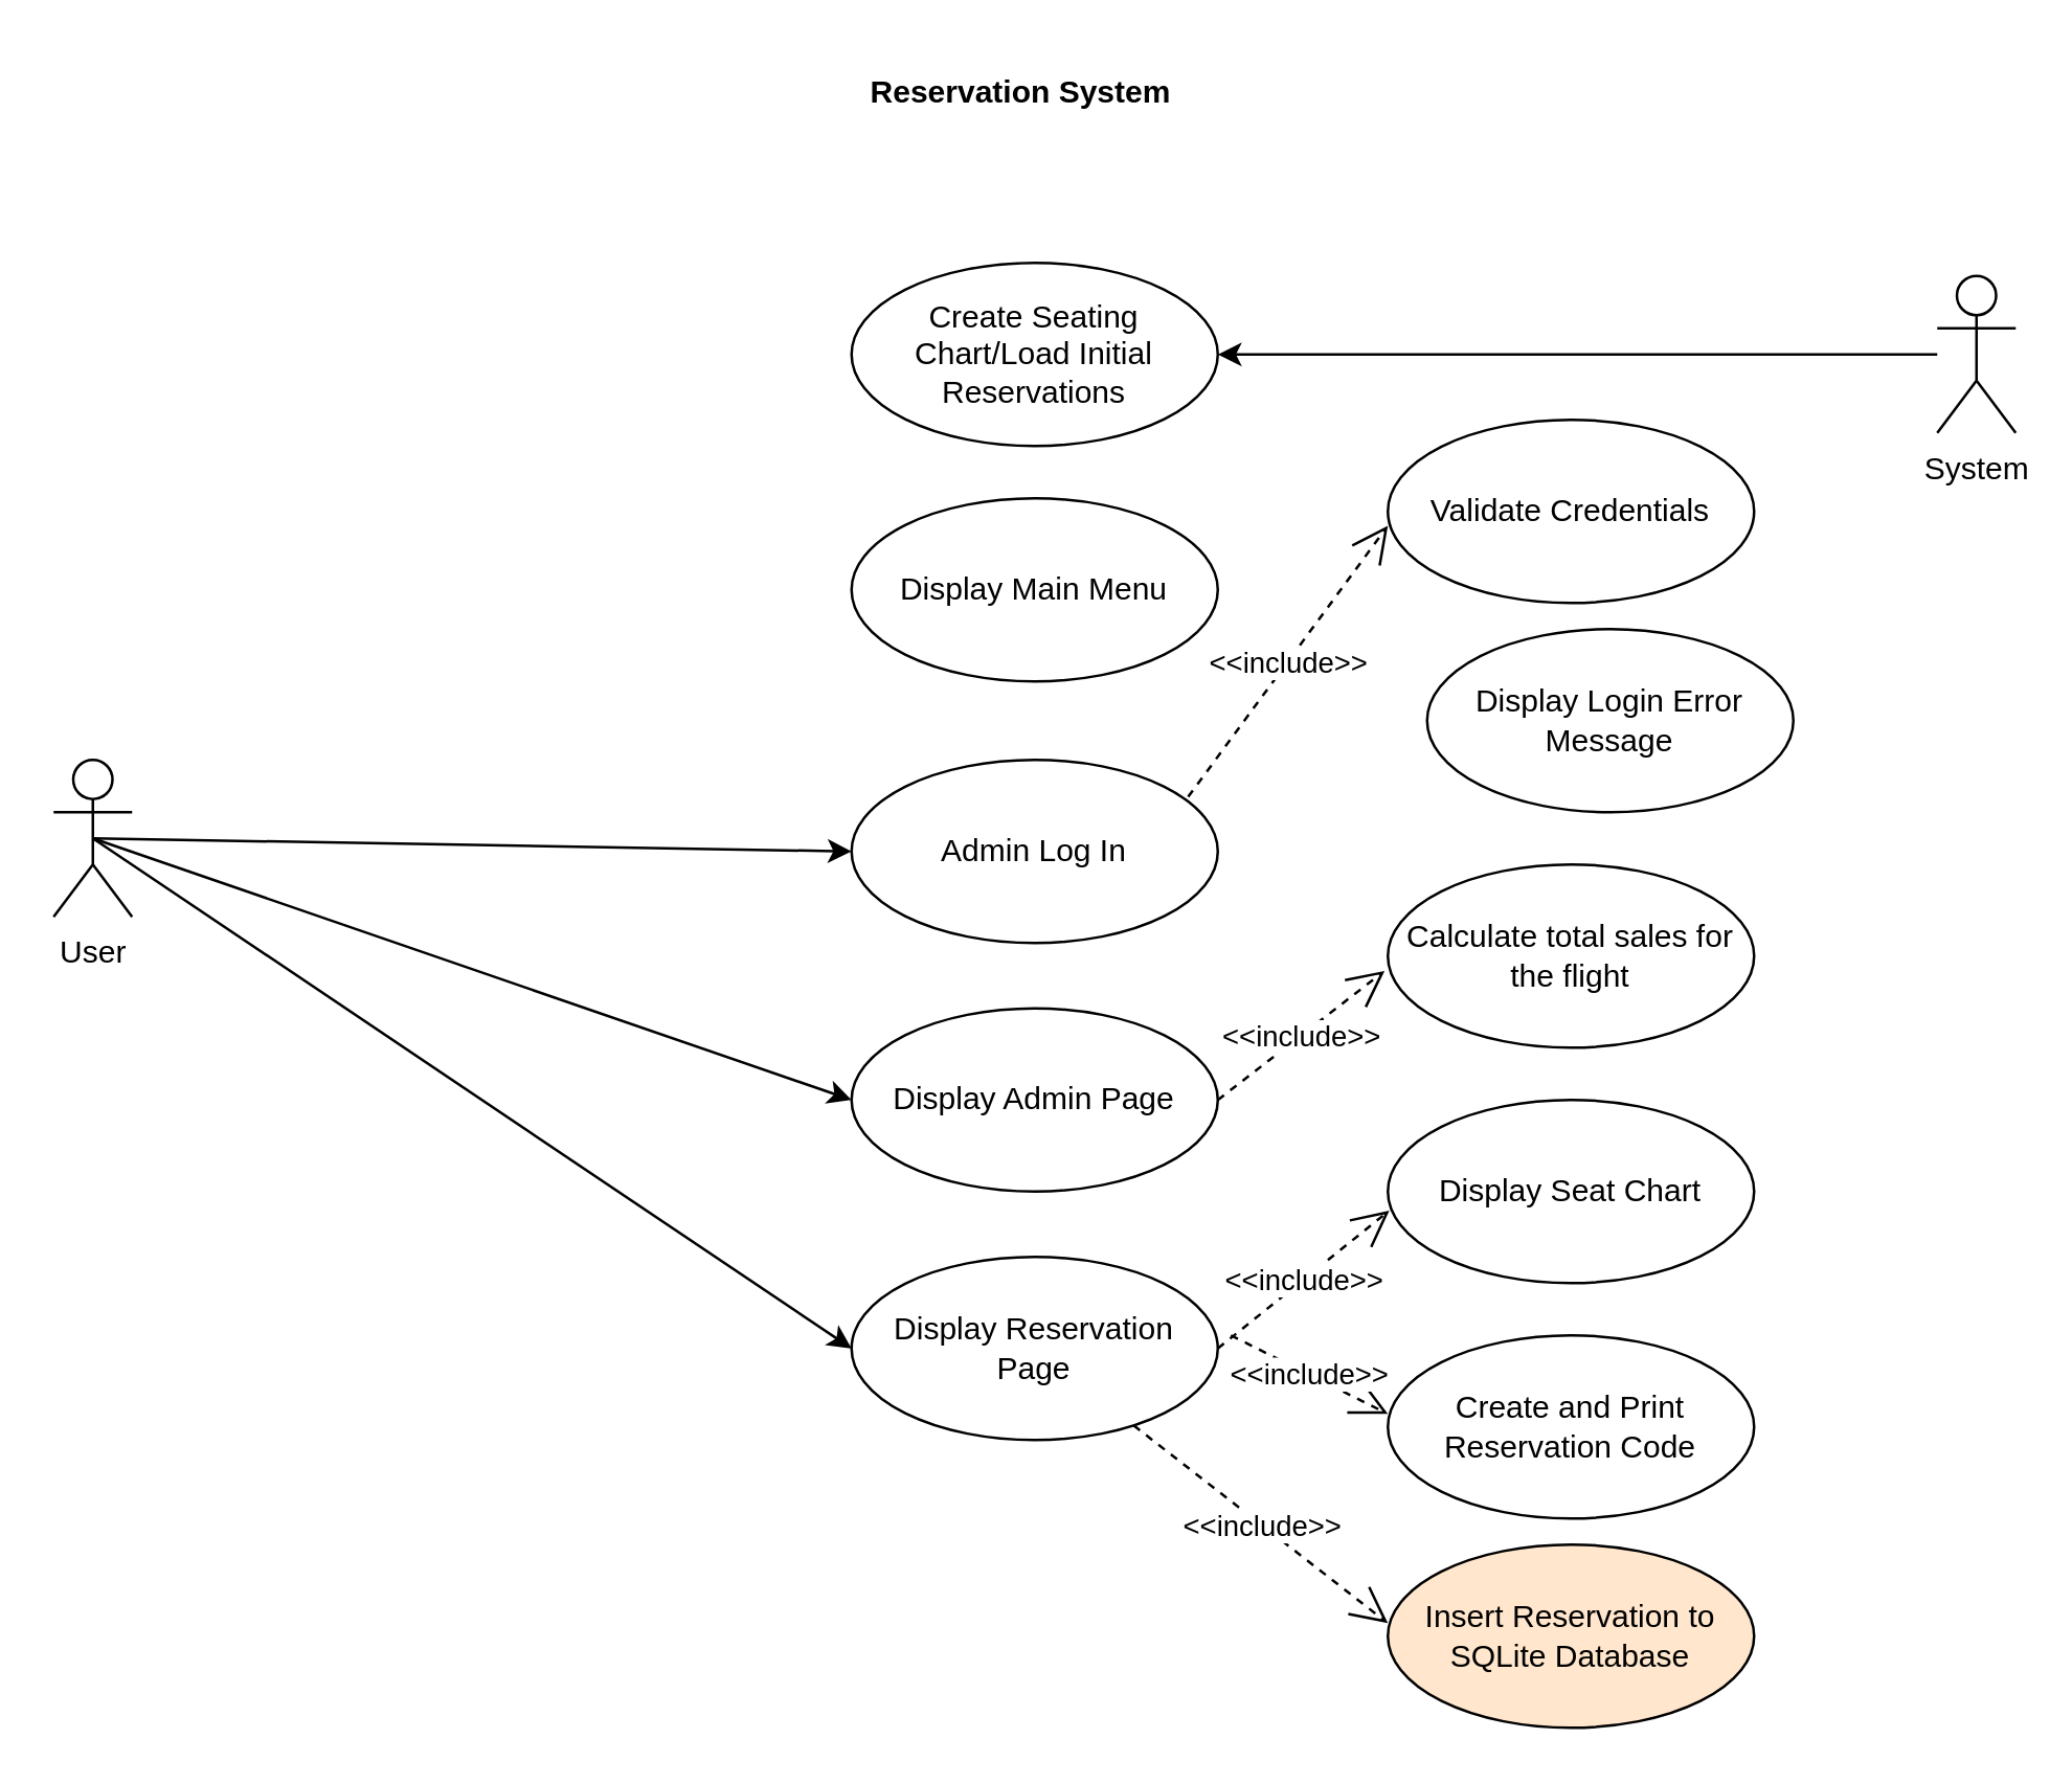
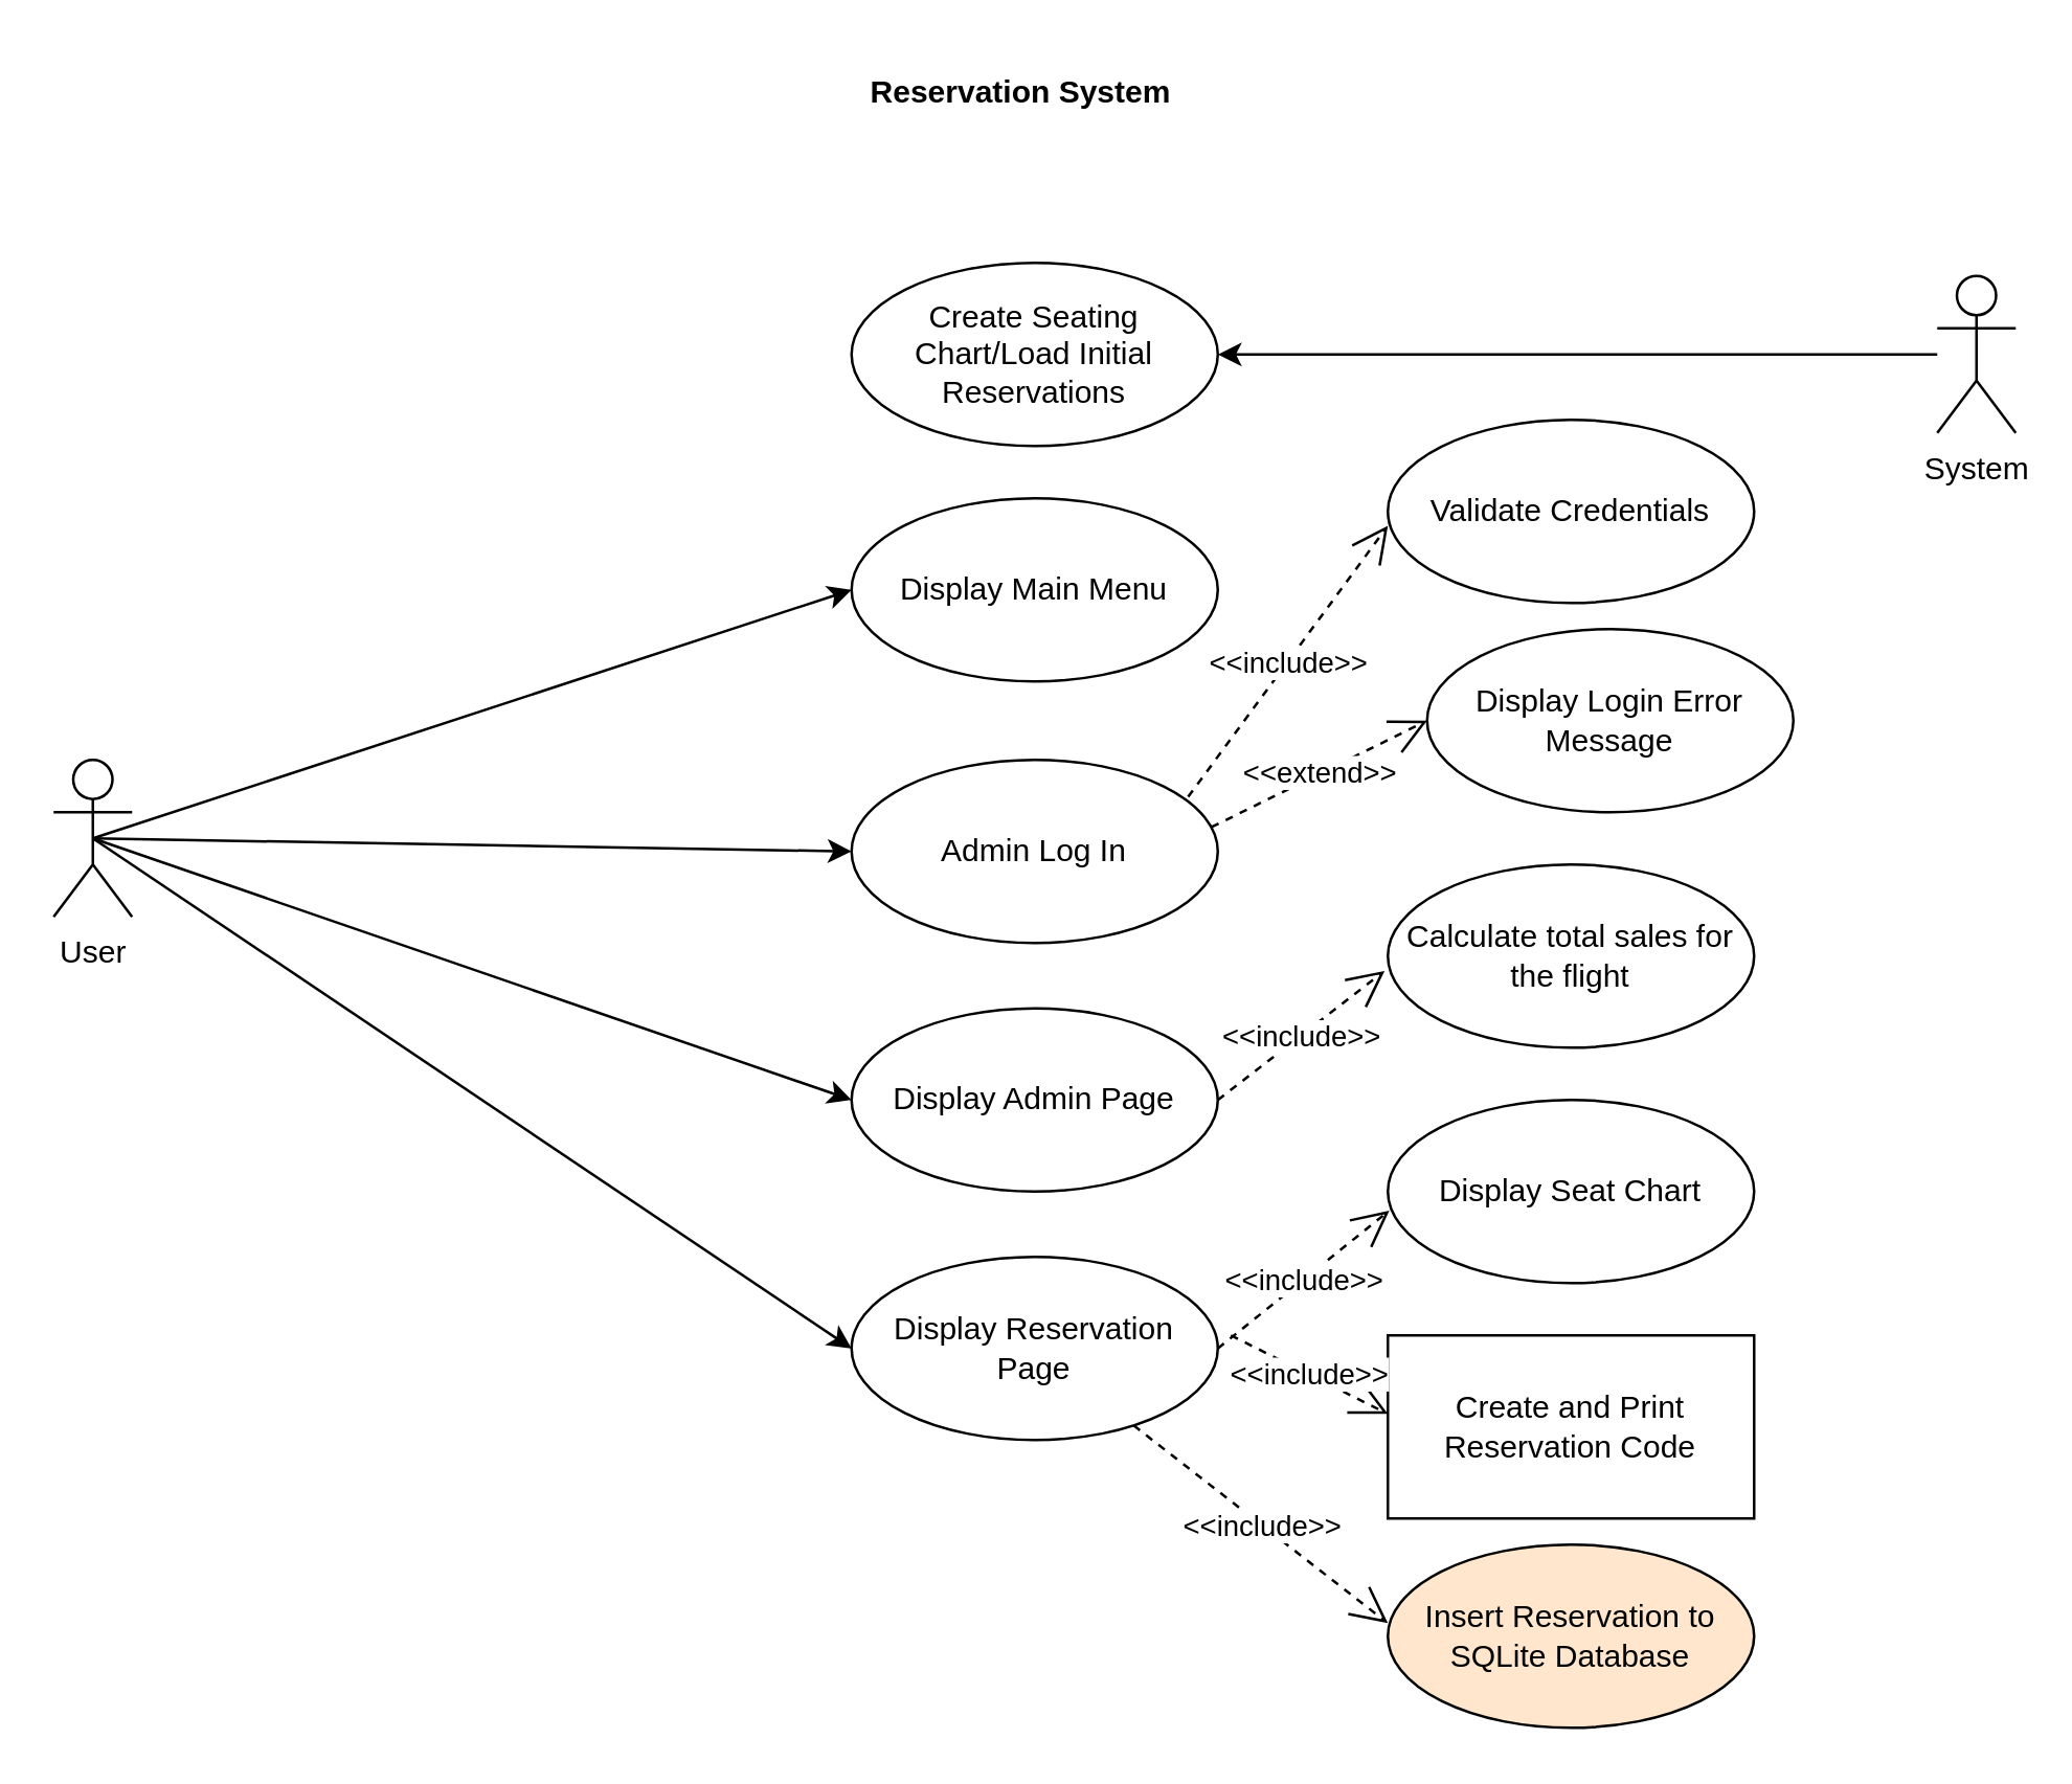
+ <mxCell id="19" value="" style="endArrow=classic;html=1;rounded=0;exitX=0.5;exitY=0.5;exitDx=0;exitDy=0;exitPerimeter=0;entryX=0;entryY=0.5;entryDx=0;entryDy=0;" edge="1" parent="1" source="3" target="7"><mxGeometry width="50" height="50" relative="1" as="geometry"><mxPoint x="45" y="330" as="sourcePoint" /><mxPoint x="335" y="525" as="targetPoint" /></mxGeometry></mxCell>
+ <mxCell id="25" value="&amp;lt;&amp;lt;extend&amp;gt;&amp;gt;" style="endArrow=open;endSize=12;dashed=1;html=1;rounded=0;entryX=0;entryY=0.5;entryDx=0;entryDy=0;exitX=0.983;exitY=0.367;exitDx=0;exitDy=0;exitPerimeter=0;" edge="1" parent="1" source="5" target="23"><mxGeometry width="160" relative="1" as="geometry"><mxPoint x="464" y="314" as="sourcePoint" /><mxPoint x="540" y="210.5" as="targetPoint" /></mxGeometry></mxCell>
- <mxCell id="14" value="Create and Print&lt;div&gt;Reservation Code&lt;/div&gt;" style="ellipse;whiteSpace=wrap;html=1;" vertex="1" parent="1"><mxGeometry x="530" y="510" width="140" height="70" as="geometry" /></mxCell>
+ <mxCell id="14" value="Create and Print&lt;div&gt;Reservation Code&lt;/div&gt;" style="whiteSpace=wrap;html=1;rounded=0;" vertex="1" parent="1"><mxGeometry x="530" y="510" width="140" height="70" as="geometry" /></mxCell>
